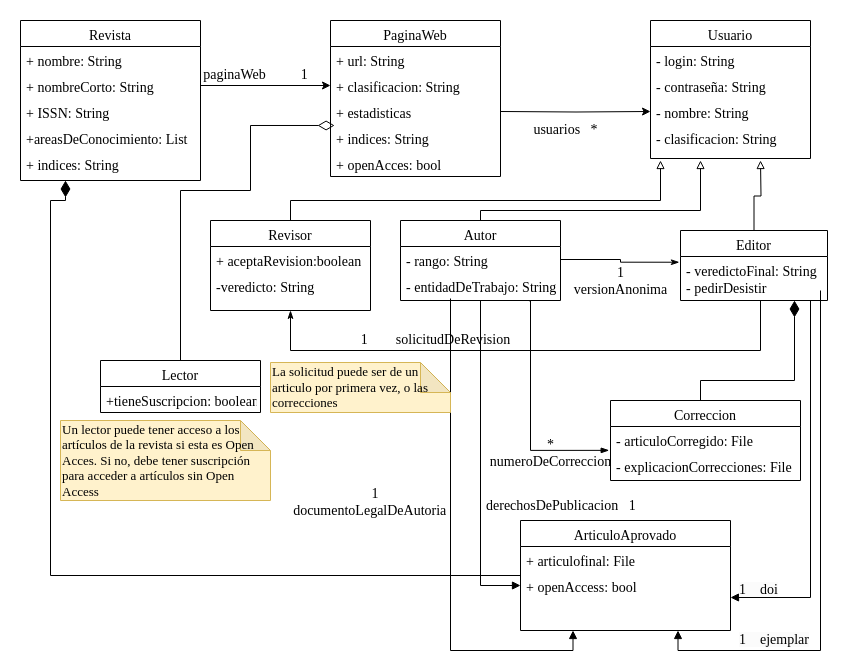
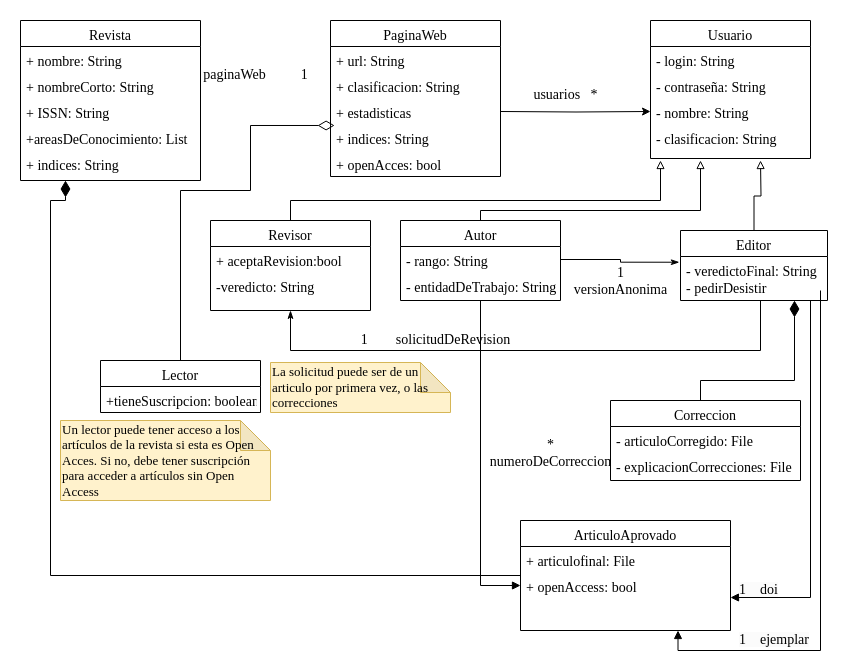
- <mxCell id="40" style="edgeStyle=orthogonalEdgeStyle;rounded=0;orthogonalLoop=1;jettySize=auto;html=1;fontFamily=Times New Roman;fontSize=14;entryX=0;entryY=0.5;entryDx=0;entryDy=0;" edge="1" parent="1" source="30" target="36"><mxGeometry relative="1" as="geometry"><Array as="points" /></mxGeometry></mxCell>
- <mxCell id="43" value="usuarios&amp;nbsp; &amp;nbsp;*" style="text;html=1;align=center;verticalAlign=middle;resizable=0;points=[];autosize=1;strokeColor=none;fillColor=none;fontSize=14;fontFamily=Times New Roman;" vertex="1" parent="1"><mxGeometry x="520" y="115" width="90" height="30" as="geometry" /></mxCell>
+ <mxCell id="43" value="usuarios&amp;nbsp; &amp;nbsp;*" style="text;html=1;align=center;verticalAlign=middle;resizable=0;points=[];autosize=1;strokeColor=none;fillColor=none;fontSize=14;fontFamily=Times New Roman;" vertex="1" parent="1"><mxGeometry x="520" y="80" width="90" height="30" as="geometry" /></mxCell>
- <mxCell id="15" value="+ aceptaRevision:boolean" style="text;align=left;verticalAlign=top;spacingLeft=4;spacingRight=4;overflow=hidden;rotatable=0;points=[[0,0.5],[1,0.5]];portConstraint=eastwest;fontFamily=Times New Roman;fontSize=14;" vertex="1" parent="14"><mxGeometry y="26" width="160" height="26" as="geometry" /></mxCell>
+ <mxCell id="15" value="+ aceptaRevision:bool" style="text;align=left;verticalAlign=top;spacingLeft=4;spacingRight=4;overflow=hidden;rotatable=0;points=[[0,0.5],[1,0.5]];portConstraint=eastwest;fontFamily=Times New Roman;fontSize=14;" vertex="1" parent="14"><mxGeometry y="26" width="160" height="26" as="geometry" /></mxCell>
- <mxCell id="8" style="edgeStyle=orthogonalEdgeStyle;rounded=0;orthogonalLoop=1;jettySize=auto;html=1;entryX=-0.007;entryY=0.918;entryDx=0;entryDy=0;fontFamily=Times New Roman;fontSize=14;endArrow=blockThin;endFill=1;exitX=0.804;exitY=1.09;exitDx=0;exitDy=0;exitPerimeter=0;entryPerimeter=0;" edge="1" parent="1" source="12" target="22"><mxGeometry relative="1" as="geometry"><Array as="points"><mxPoint x="530" y="300" /><mxPoint x="530" y="450" /></Array></mxGeometry></mxCell>
- <mxCell id="54" value="1&#10;documentoLegalDeAutoria   &#10;" style="text;align=center;verticalAlign=top;spacingLeft=4;spacingRight=4;overflow=hidden;rotatable=0;points=[[0,0.5],[1,0.5]];portConstraint=eastwest;rounded=0;shadow=0;html=0;fontFamily=Times New Roman;fontSize=14;" vertex="1" parent="1"><mxGeometry x="270" y="478" width="210" height="50" as="geometry" /></mxCell>
- <mxCell id="55" value="derechosDePublicacion   1" style="text;align=left;verticalAlign=top;spacingLeft=4;spacingRight=4;overflow=hidden;rotatable=0;points=[[0,0.5],[1,0.5]];portConstraint=eastwest;rounded=0;shadow=0;html=0;fontFamily=Times New Roman;fontSize=14;" vertex="1" parent="1"><mxGeometry x="480" y="490" width="210" height="26" as="geometry" /></mxCell>
- <mxCell id="56" style="edgeStyle=orthogonalEdgeStyle;rounded=0;orthogonalLoop=1;jettySize=auto;html=1;entryX=0.25;entryY=1;entryDx=0;entryDy=0;fontFamily=Times New Roman;fontSize=14;endArrow=block;endFill=1;" edge="1" parent="1" source="12" target="25"><mxGeometry relative="1" as="geometry"><Array as="points"><mxPoint x="450" y="650" /><mxPoint x="573" y="650" /></Array></mxGeometry></mxCell>
